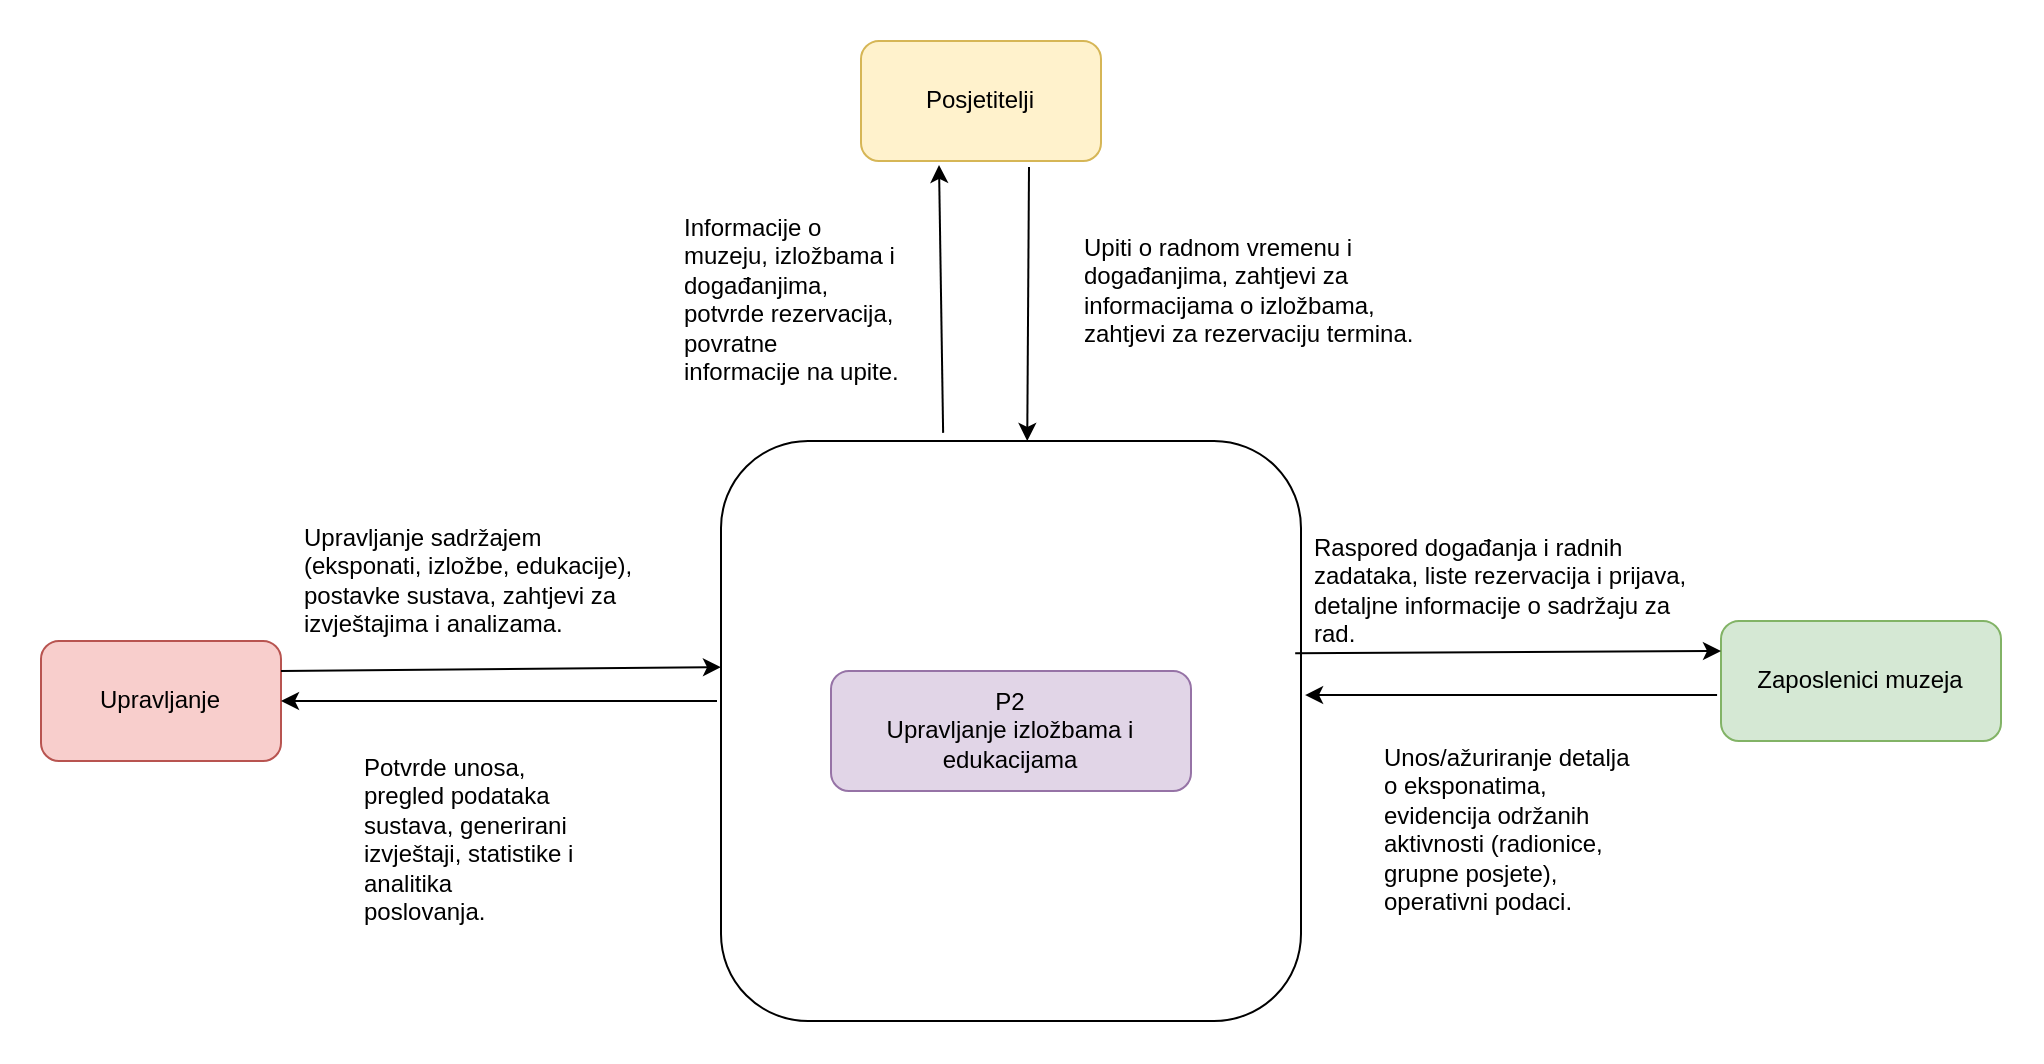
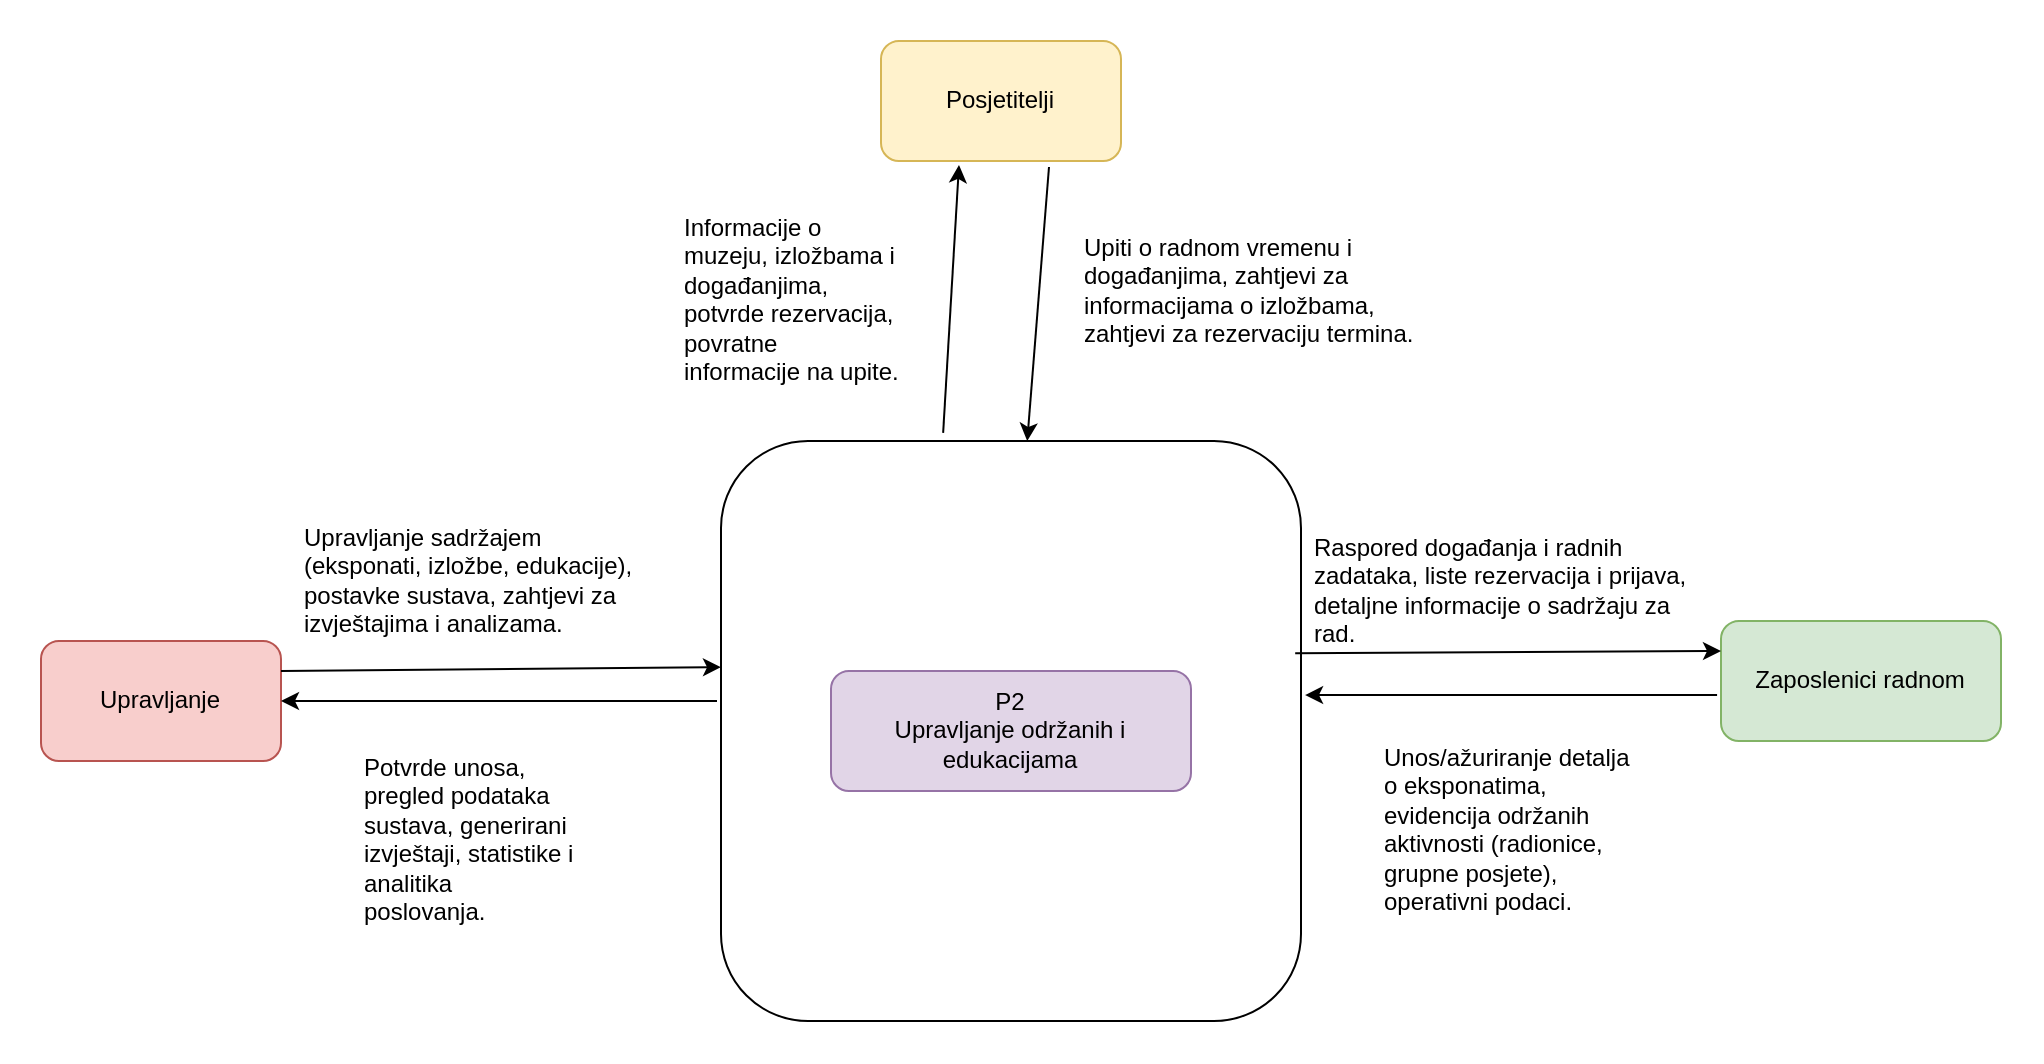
- <mxCell id="2" value="Posjetitelji" style="shape=rectangle;rounded=1;whiteSpace=wrap;html=1;fillColor=#FFF2CC;strokeColor=#D6B656" vertex="1" parent="1"><mxGeometry x="430" y="20" width="120" height="60" as="geometry" /></mxCell>
+ <mxCell id="2" value="Posjetitelji" style="shape=rectangle;rounded=1;whiteSpace=wrap;html=1;fillColor=#FFF2CC;strokeColor=#D6B656" vertex="1" parent="1"><mxGeometry x="440" y="20" width="120" height="60" as="geometry" /></mxCell>
- <mxCell id="3" value="Zaposlenici muzeja" style="shape=rectangle;rounded=1;whiteSpace=wrap;html=1;fillColor=#D5E8D4;strokeColor=#82B366" vertex="1" parent="1"><mxGeometry x="860" y="310" width="140" height="60" as="geometry" /></mxCell>
+ <mxCell id="3" value="Zaposlenici radnom" style="shape=rectangle;rounded=1;whiteSpace=wrap;html=1;fillColor=#D5E8D4;strokeColor=#82B366" vertex="1" parent="1"><mxGeometry x="860" y="310" width="140" height="60" as="geometry" /></mxCell>
- <mxCell id="6" value="P2&#10;Upravljanje izložbama i edukacijama" style="shape=rectangle;rounded=1;whiteSpace=wrap;html=1;fillColor=#E1D5E7;strokeColor=#9673A6" vertex="1" parent="1"><mxGeometry x="415" y="335" width="180" height="60" as="geometry" /></mxCell>
+ <mxCell id="6" value="P2&#10;Upravljanje održanih i edukacijama" style="shape=rectangle;rounded=1;whiteSpace=wrap;html=1;fillColor=#E1D5E7;strokeColor=#9673A6" vertex="1" parent="1"><mxGeometry x="415" y="335" width="180" height="60" as="geometry" /></mxCell>
